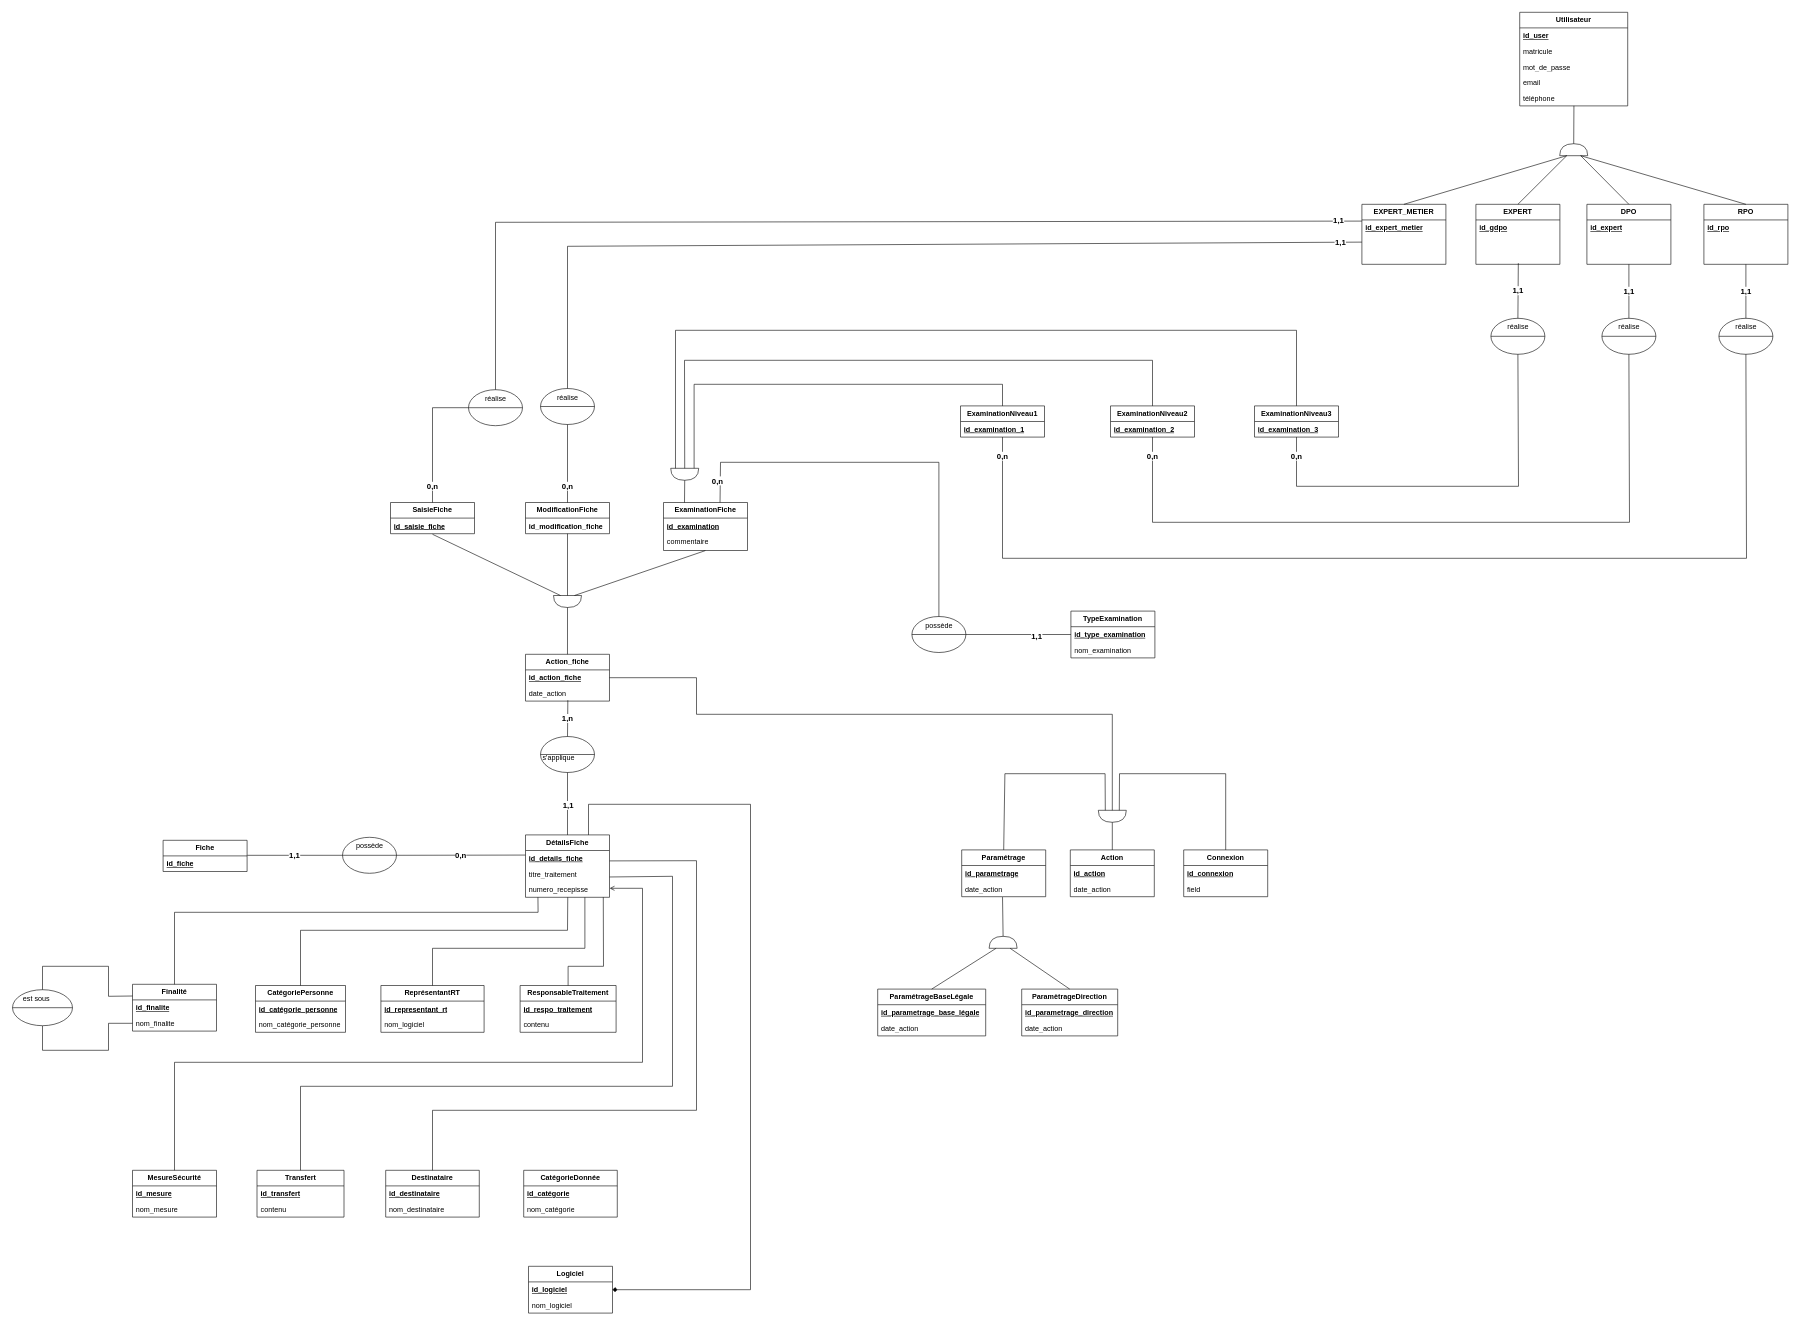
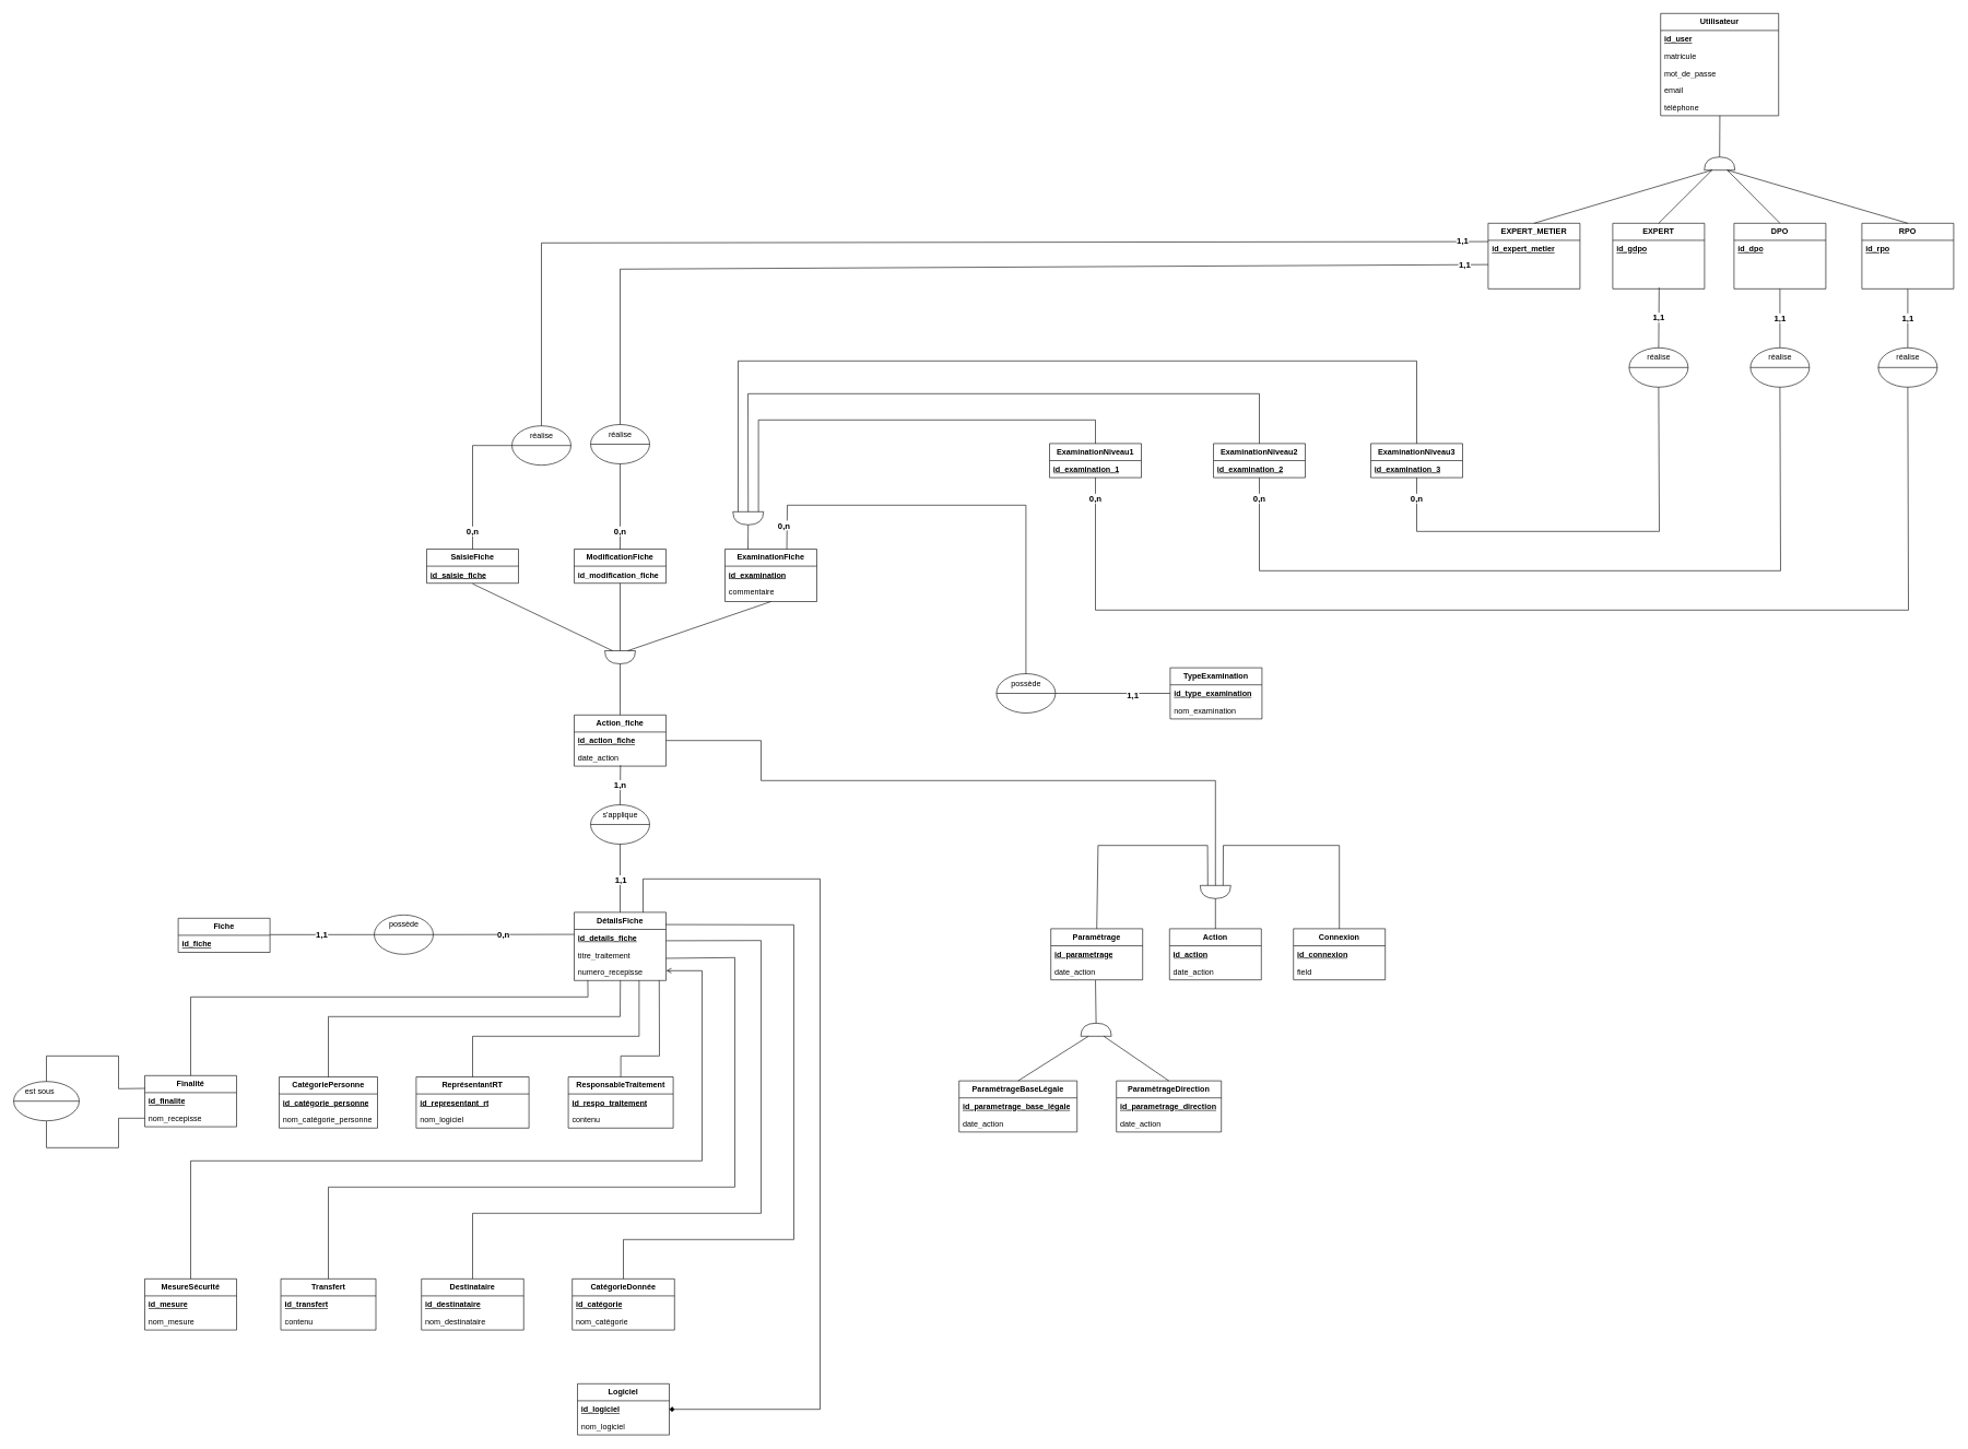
- <mxCell id="3" value="&lt;b&gt;&lt;u&gt;id_expert&lt;/u&gt;&lt;/b&gt;" style="text;strokeColor=none;fillColor=none;align=left;verticalAlign=top;spacingLeft=4;spacingRight=4;overflow=hidden;rotatable=0;points=[[0,0.5],[1,0.5]];portConstraint=eastwest;whiteSpace=wrap;html=1;" parent="2" vertex="1"><mxGeometry y="26" width="140" height="74" as="geometry" /></mxCell>
+ <mxCell id="3" value="&lt;b&gt;&lt;u&gt;id_dpo&lt;/u&gt;&lt;/b&gt;" style="text;strokeColor=none;fillColor=none;align=left;verticalAlign=top;spacingLeft=4;spacingRight=4;overflow=hidden;rotatable=0;points=[[0,0.5],[1,0.5]];portConstraint=eastwest;whiteSpace=wrap;html=1;" parent="2" vertex="1"><mxGeometry y="26" width="140" height="74" as="geometry" /></mxCell>
- <mxCell id="99" value="s'applique" style="text;html=1;align=center;verticalAlign=middle;whiteSpace=wrap;rounded=0;" parent="97" vertex="1"><mxGeometry x="7.5" y="27.5" width="45" height="15" as="geometry" /></mxCell>
+ <mxCell id="99" value="s'applique" style="text;html=1;align=center;verticalAlign=middle;whiteSpace=wrap;rounded=0;" parent="97" vertex="1"><mxGeometry x="22.5" y="7.5" width="45" height="15" as="geometry" /></mxCell>
- <mxCell id="144" value="nom_finalite" style="text;strokeColor=none;fillColor=none;align=left;verticalAlign=top;spacingLeft=4;spacingRight=4;overflow=hidden;rotatable=0;points=[[0,0.5],[1,0.5]];portConstraint=eastwest;whiteSpace=wrap;html=1;" vertex="1" parent="142"><mxGeometry y="52" width="140" height="26" as="geometry" /></mxCell>
+ <mxCell id="144" value="nom_recepisse" style="text;strokeColor=none;fillColor=none;align=left;verticalAlign=top;spacingLeft=4;spacingRight=4;overflow=hidden;rotatable=0;points=[[0,0.5],[1,0.5]];portConstraint=eastwest;whiteSpace=wrap;html=1;" vertex="1" parent="142"><mxGeometry y="52" width="140" height="26" as="geometry" /></mxCell>
+ <mxCell id="167" value="" style="endArrow=none;html=1;rounded=0;entryX=0.997;entryY=0.179;entryDx=0;entryDy=0;exitX=0.5;exitY=0;exitDx=0;exitDy=0;entryPerimeter=0;" edge="1" parent="1" source="133" target="34"><mxGeometry width="50" height="50" relative="1" as="geometry"><mxPoint x="950" y="1900" as="sourcePoint" /><mxPoint x="1245" y="1410" as="targetPoint" /><Array as="points"><mxPoint x="950" y="1890" /><mxPoint x="1210" y="1890" /><mxPoint x="1210" y="1410" /></Array></mxGeometry></mxCell>
